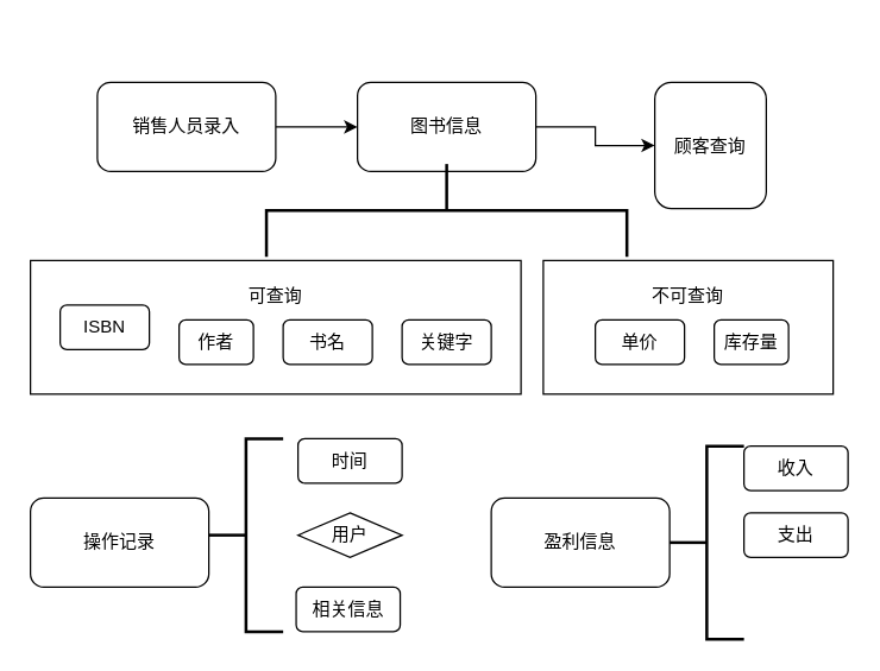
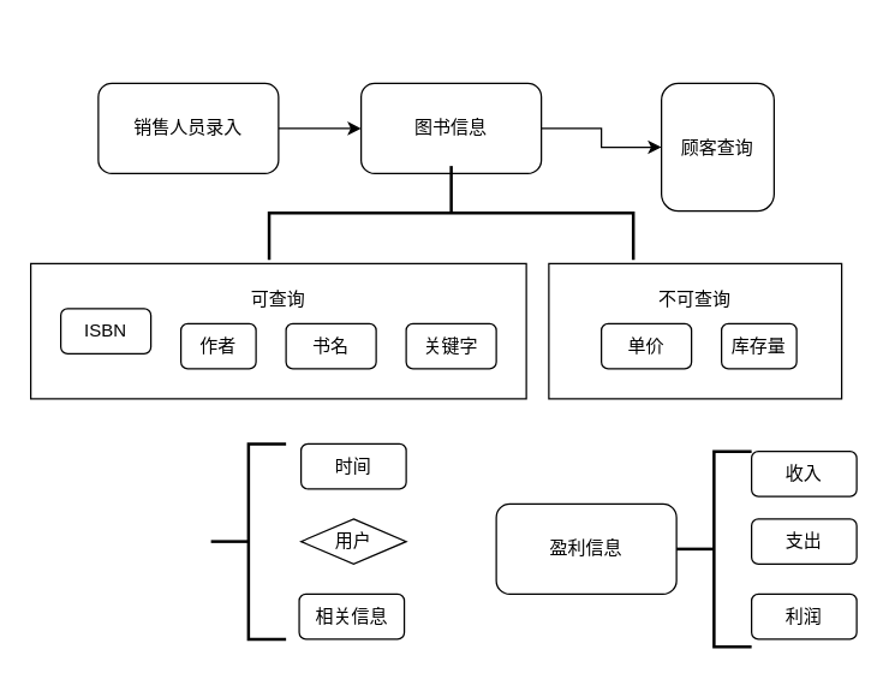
- <mxCell id="16" value="操作记录" style="rounded=1;whiteSpace=wrap;html=1;" vertex="1" parent="1"><mxGeometry x="20" y="335" width="120" height="60" as="geometry" /></mxCell>
+ <mxCell id="24" value="利润" style="rounded=1;whiteSpace=wrap;html=1;" vertex="1" parent="1"><mxGeometry x="500" y="395" width="70" height="30" as="geometry" /></mxCell>
